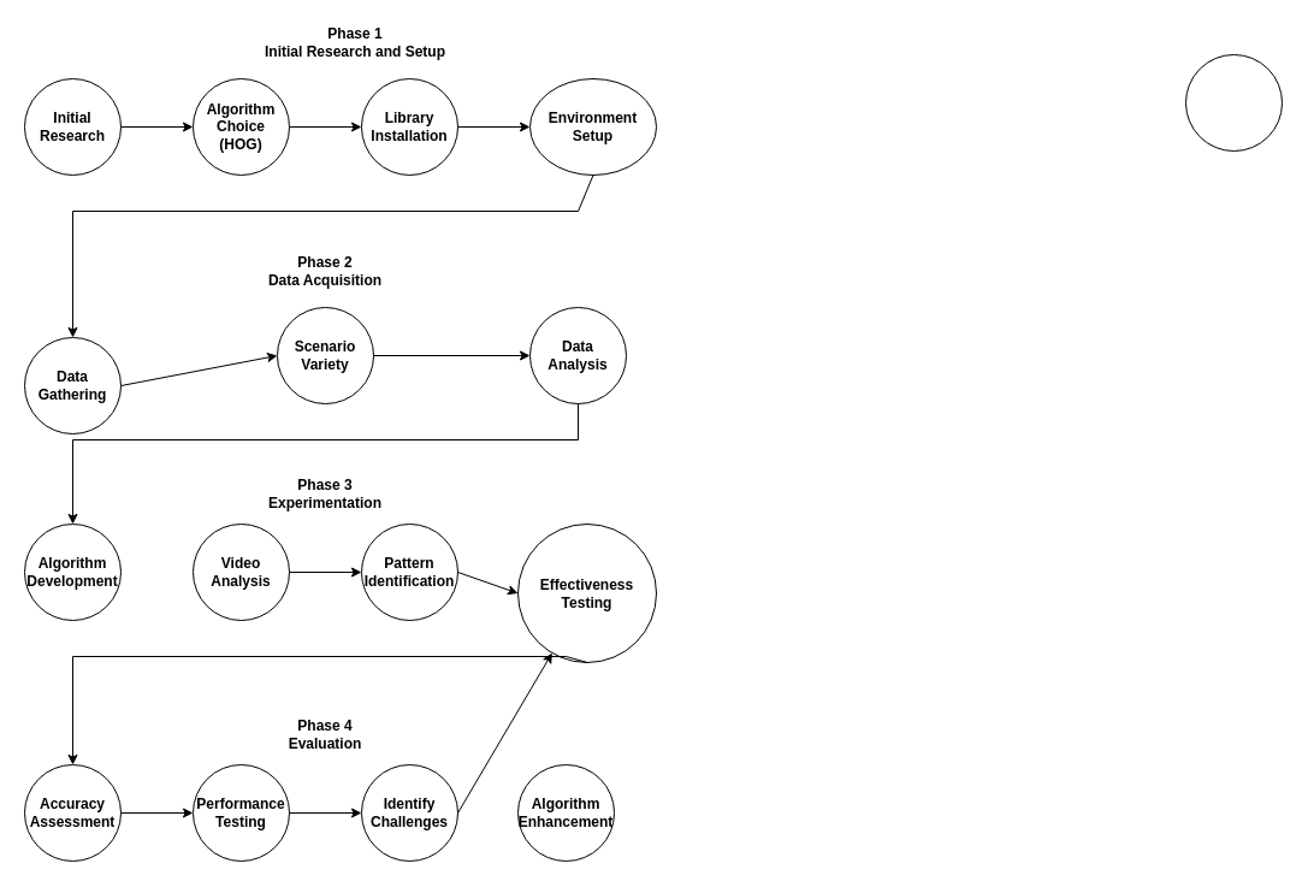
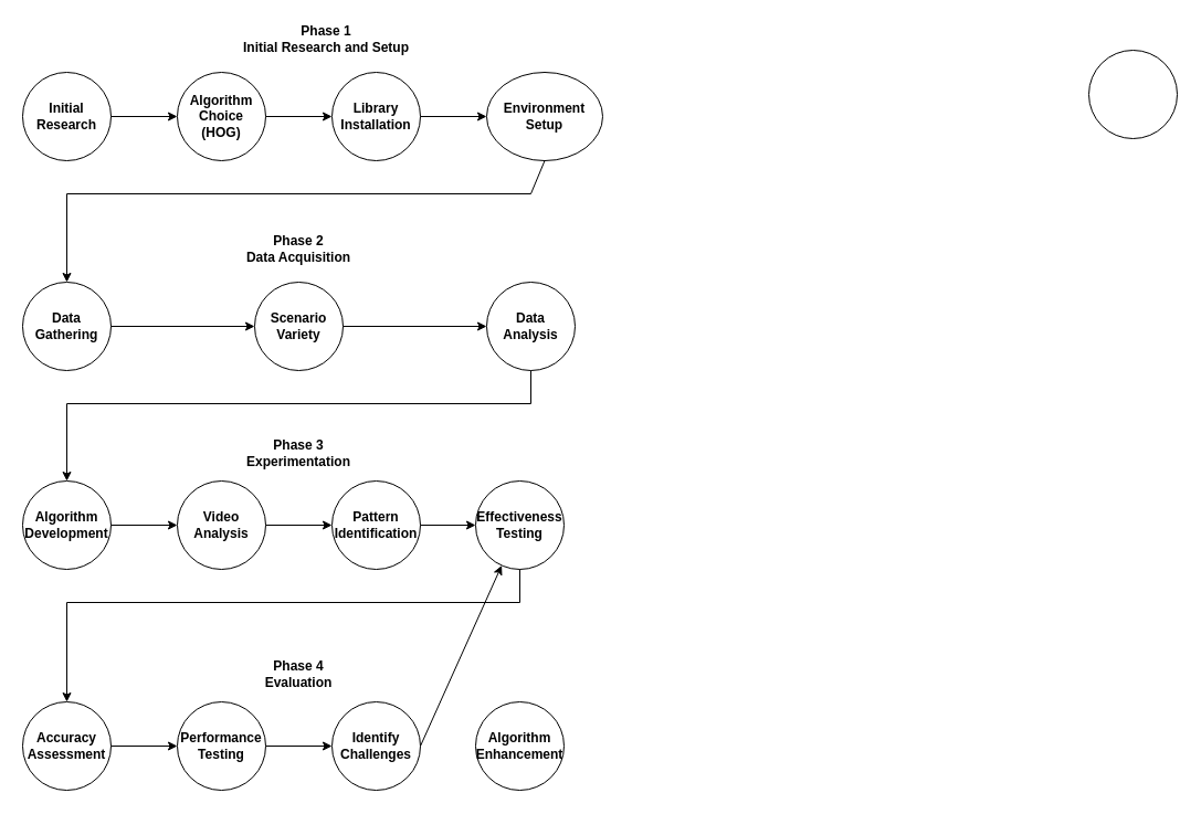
- <mxCell id="11" value="&lt;p class=&quot;MsoNormal&quot;&gt;&lt;strong&gt;&lt;span style=&quot;font-family:&amp;quot;Arial&amp;quot;,sans-serif;&lt;br/&gt;font-weight:normal&quot;&gt;Data Gathering&lt;/span&gt;&lt;/strong&gt;&lt;/p&gt;" style="ellipse;whiteSpace=wrap;html=1;aspect=fixed;" vertex="1" parent="1"><mxGeometry x="20" y="280" width="80" height="80" as="geometry" /></mxCell>
+ <mxCell id="11" value="&lt;p class=&quot;MsoNormal&quot;&gt;&lt;strong&gt;&lt;span style=&quot;font-family:&amp;quot;Arial&amp;quot;,sans-serif;&lt;br/&gt;font-weight:normal&quot;&gt;Data Gathering&lt;/span&gt;&lt;/strong&gt;&lt;/p&gt;" style="ellipse;whiteSpace=wrap;html=1;aspect=fixed;" vertex="1" parent="1"><mxGeometry x="20" y="255" width="80" height="80" as="geometry" /></mxCell>
+ <mxCell id="23" value="" style="endArrow=classic;html=1;rounded=0;entryX=0;entryY=0.5;entryDx=0;entryDy=0;exitX=1;exitY=0.5;exitDx=0;exitDy=0;" edge="1" parent="1" source="19" target="21"><mxGeometry width="50" height="50" relative="1" as="geometry"><mxPoint x="320" y="595" as="sourcePoint" /><mxPoint x="370" y="545" as="targetPoint" /></mxGeometry></mxCell>
- <mxCell id="22" value="&lt;p class=&quot;MsoNormal&quot;&gt;&lt;strong&gt;&lt;span style=&quot;font-family:&amp;quot;Arial&amp;quot;,sans-serif;&lt;br/&gt;font-weight:normal&quot;&gt;Effectiveness Testing&lt;/span&gt;&lt;/strong&gt;&lt;/p&gt;" style="ellipse;whiteSpace=wrap;html=1;aspect=fixed;" vertex="1" parent="1"><mxGeometry x="430" y="435" width="115" height="115" as="geometry" /></mxCell>
+ <mxCell id="22" value="&lt;p class=&quot;MsoNormal&quot;&gt;&lt;strong&gt;&lt;span style=&quot;font-family:&amp;quot;Arial&amp;quot;,sans-serif;&lt;br/&gt;font-weight:normal&quot;&gt;Effectiveness Testing&lt;/span&gt;&lt;/strong&gt;&lt;/p&gt;" style="ellipse;whiteSpace=wrap;html=1;aspect=fixed;" vertex="1" parent="1"><mxGeometry x="430" y="435" width="80" height="80" as="geometry" /></mxCell>
